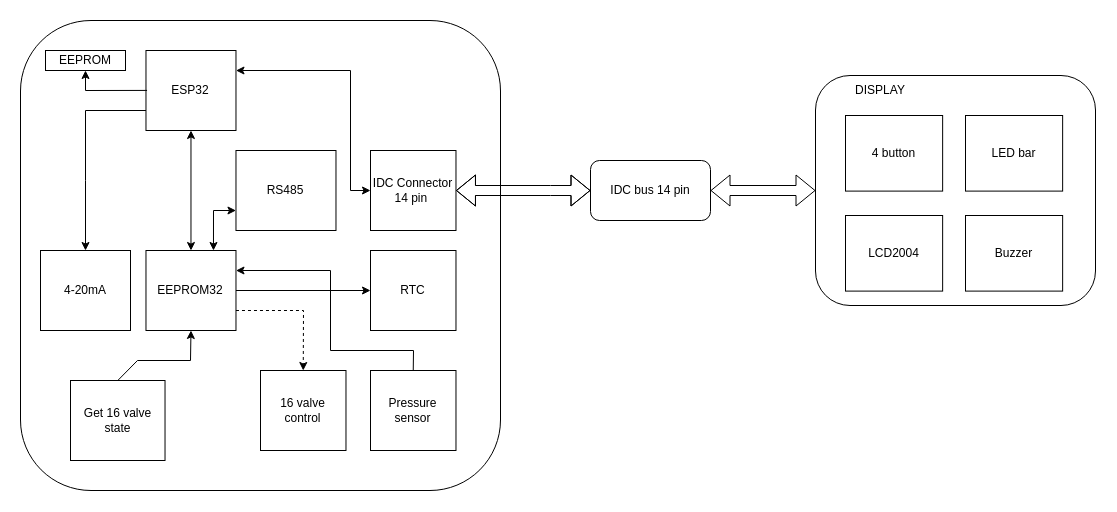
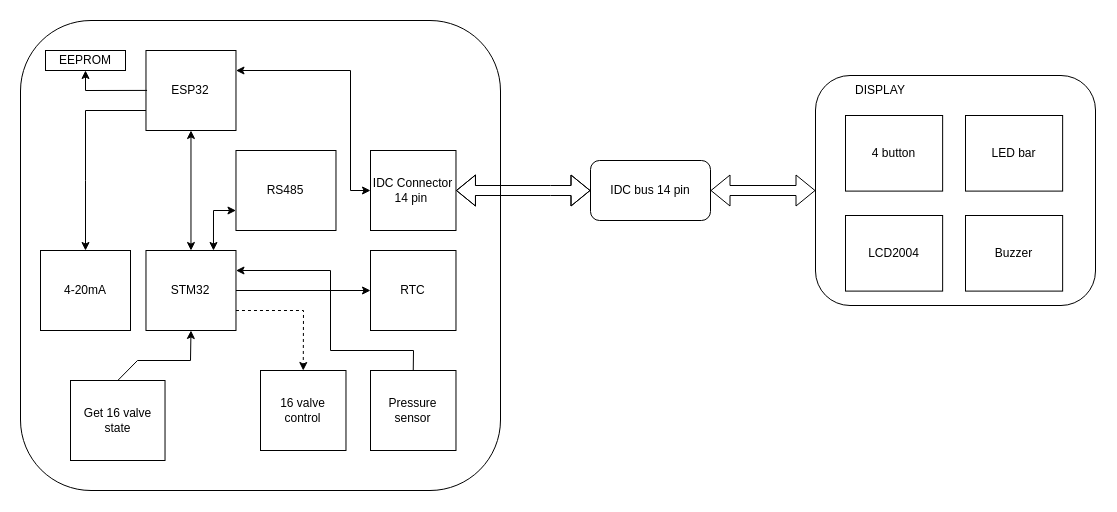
- <mxCell id="5" value="EEPROM32" style="rounded=0;whiteSpace=wrap;html=1;" parent="2" vertex="1"><mxGeometry x="125.48" y="230" width="90" height="80" as="geometry" /></mxCell>
+ <mxCell id="5" value="STM32" style="rounded=0;whiteSpace=wrap;html=1;" parent="2" vertex="1"><mxGeometry x="125.48" y="230" width="90" height="80" as="geometry" /></mxCell>
